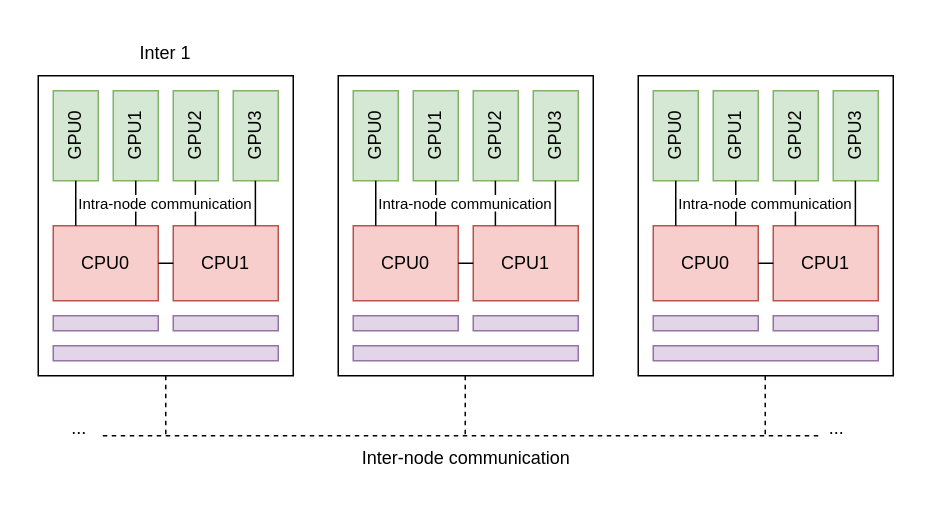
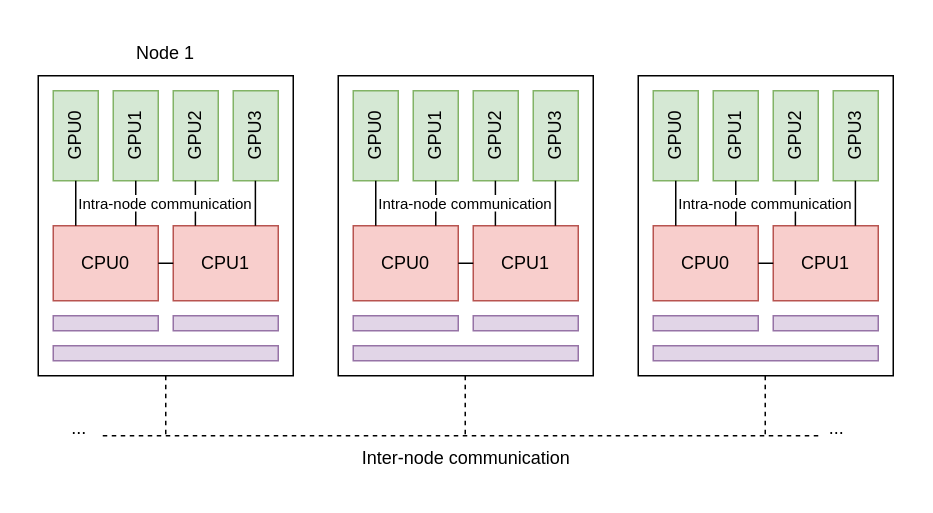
- <mxCell id="21" value="Inter 1" style="text;html=1;strokeColor=none;fillColor=none;align=center;verticalAlign=middle;whiteSpace=wrap;rounded=0;" parent="1" vertex="1"><mxGeometry x="80" y="20" width="60" height="30" as="geometry" /></mxCell>
+ <mxCell id="21" value="Node 1" style="text;html=1;strokeColor=none;fillColor=none;align=center;verticalAlign=middle;whiteSpace=wrap;rounded=0;" parent="1" vertex="1"><mxGeometry x="80" y="20" width="60" height="30" as="geometry" /></mxCell>
